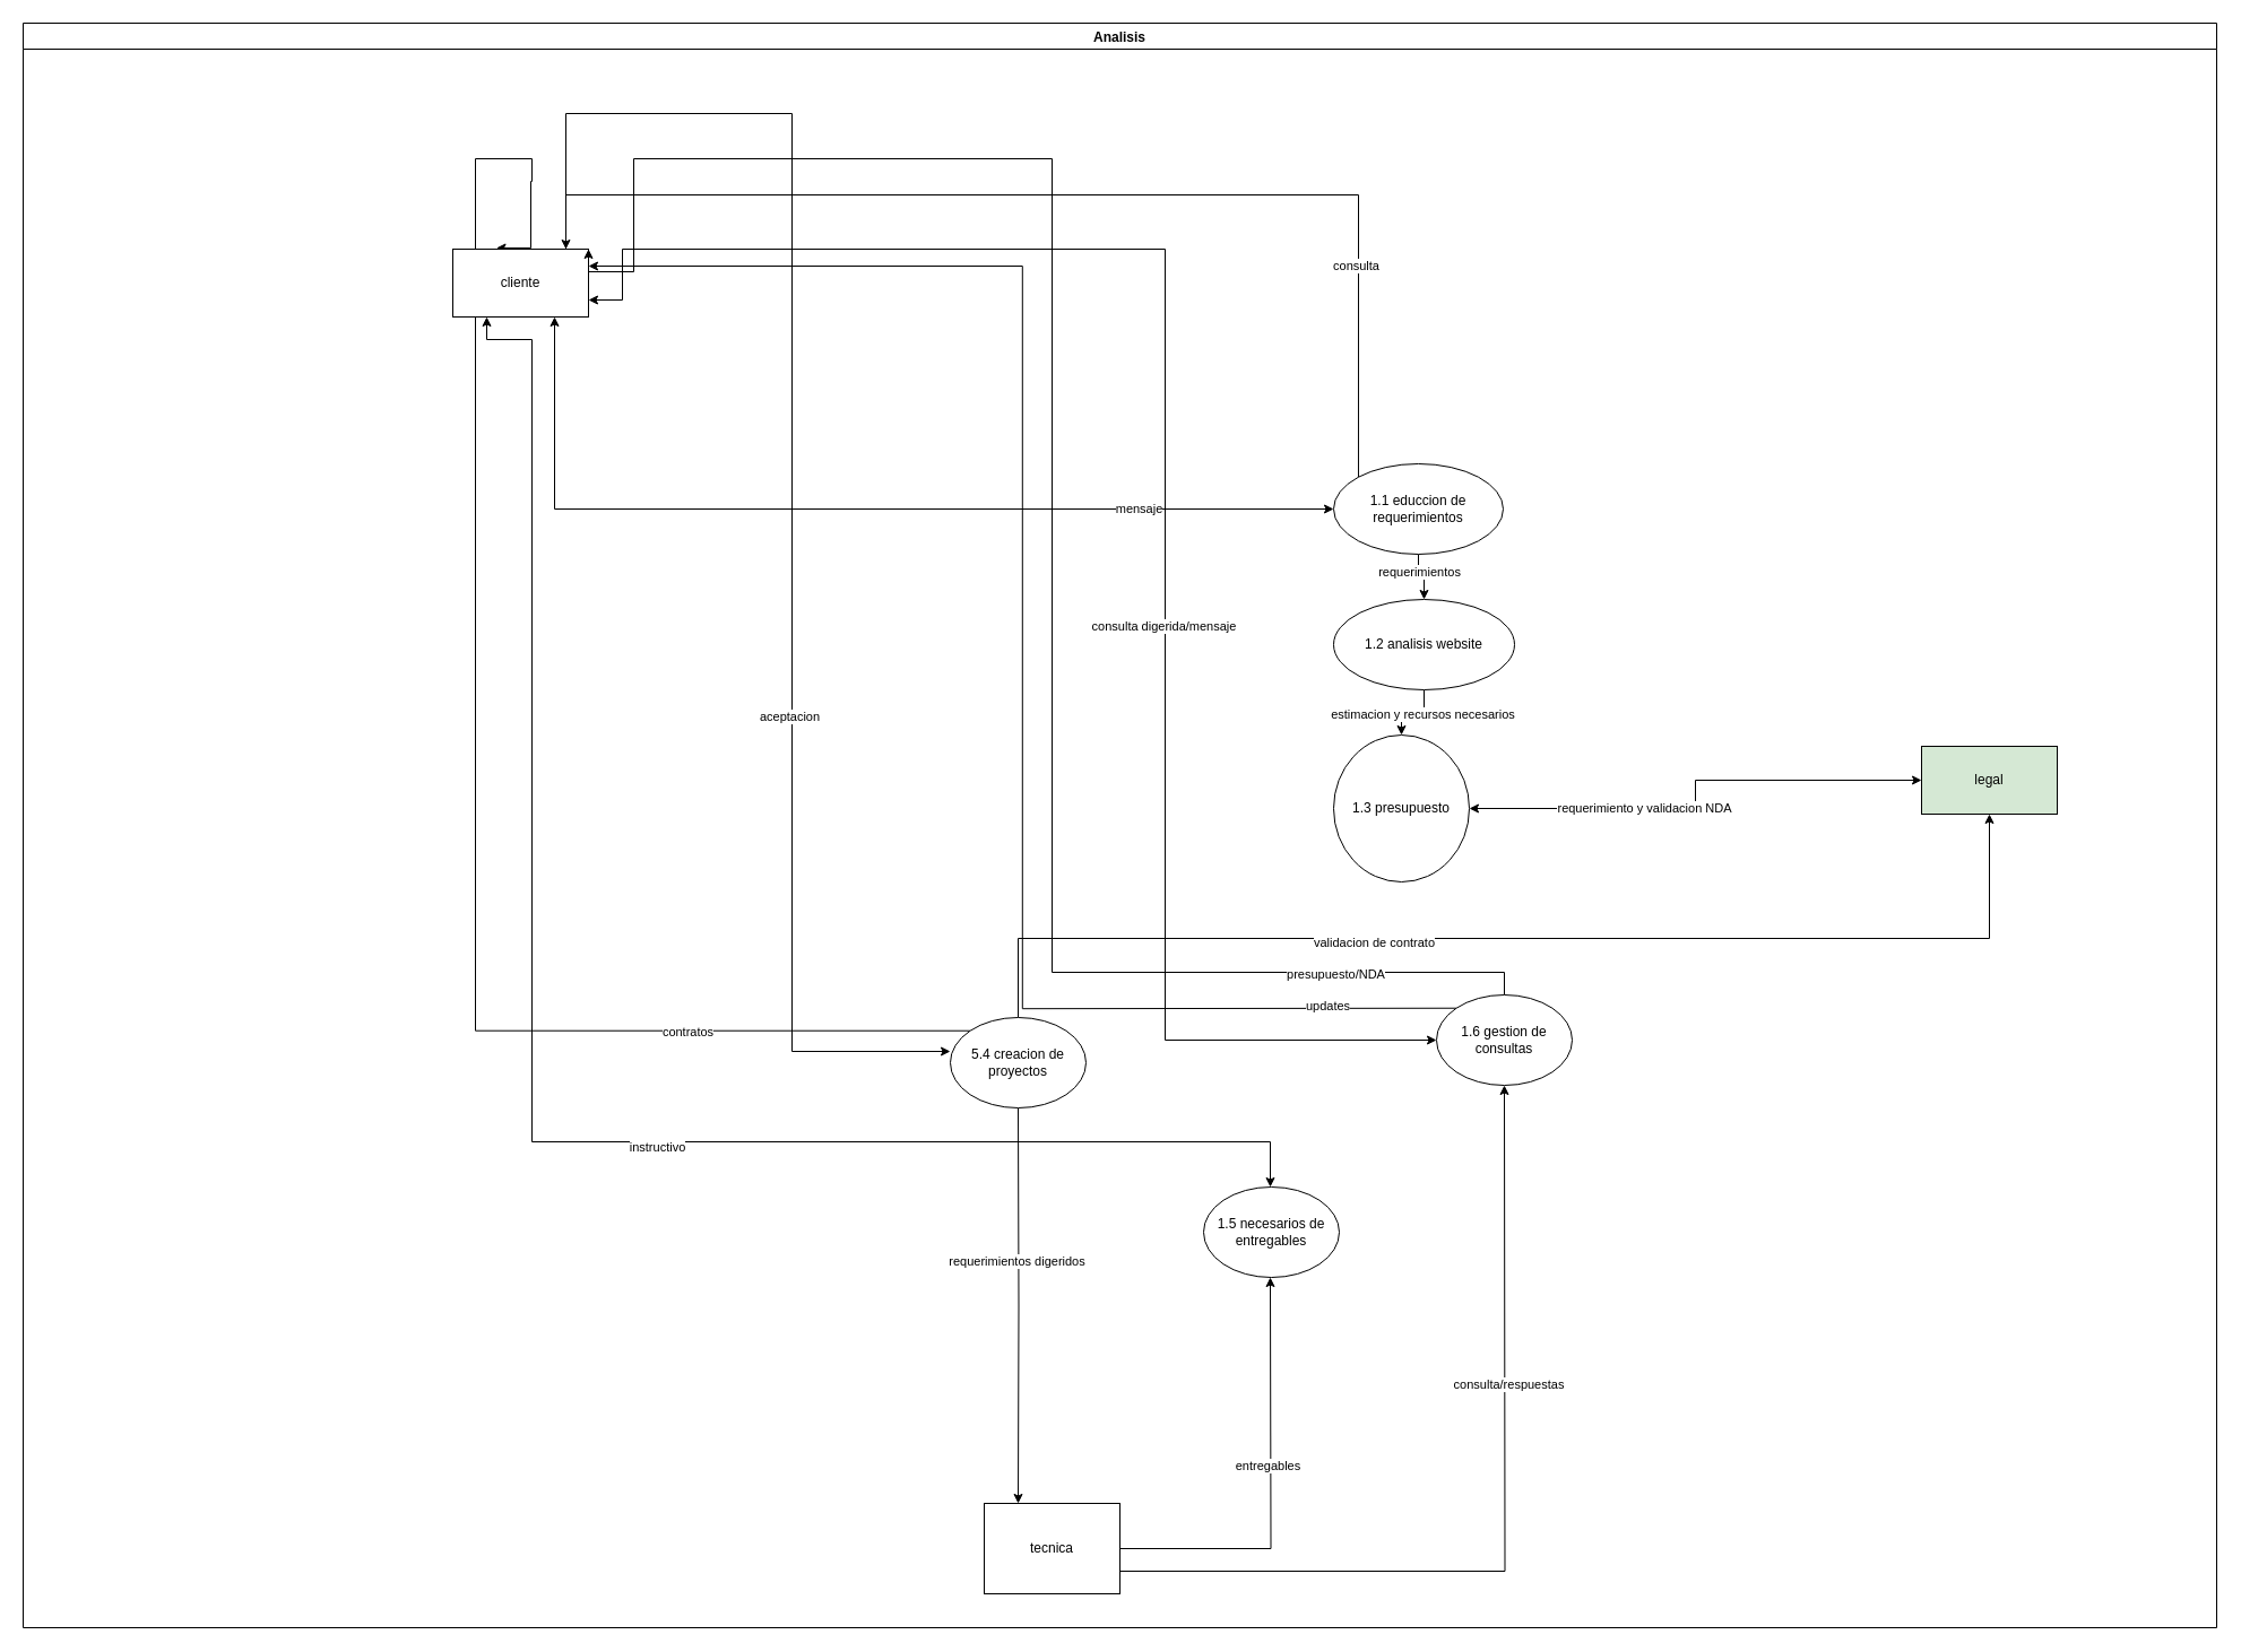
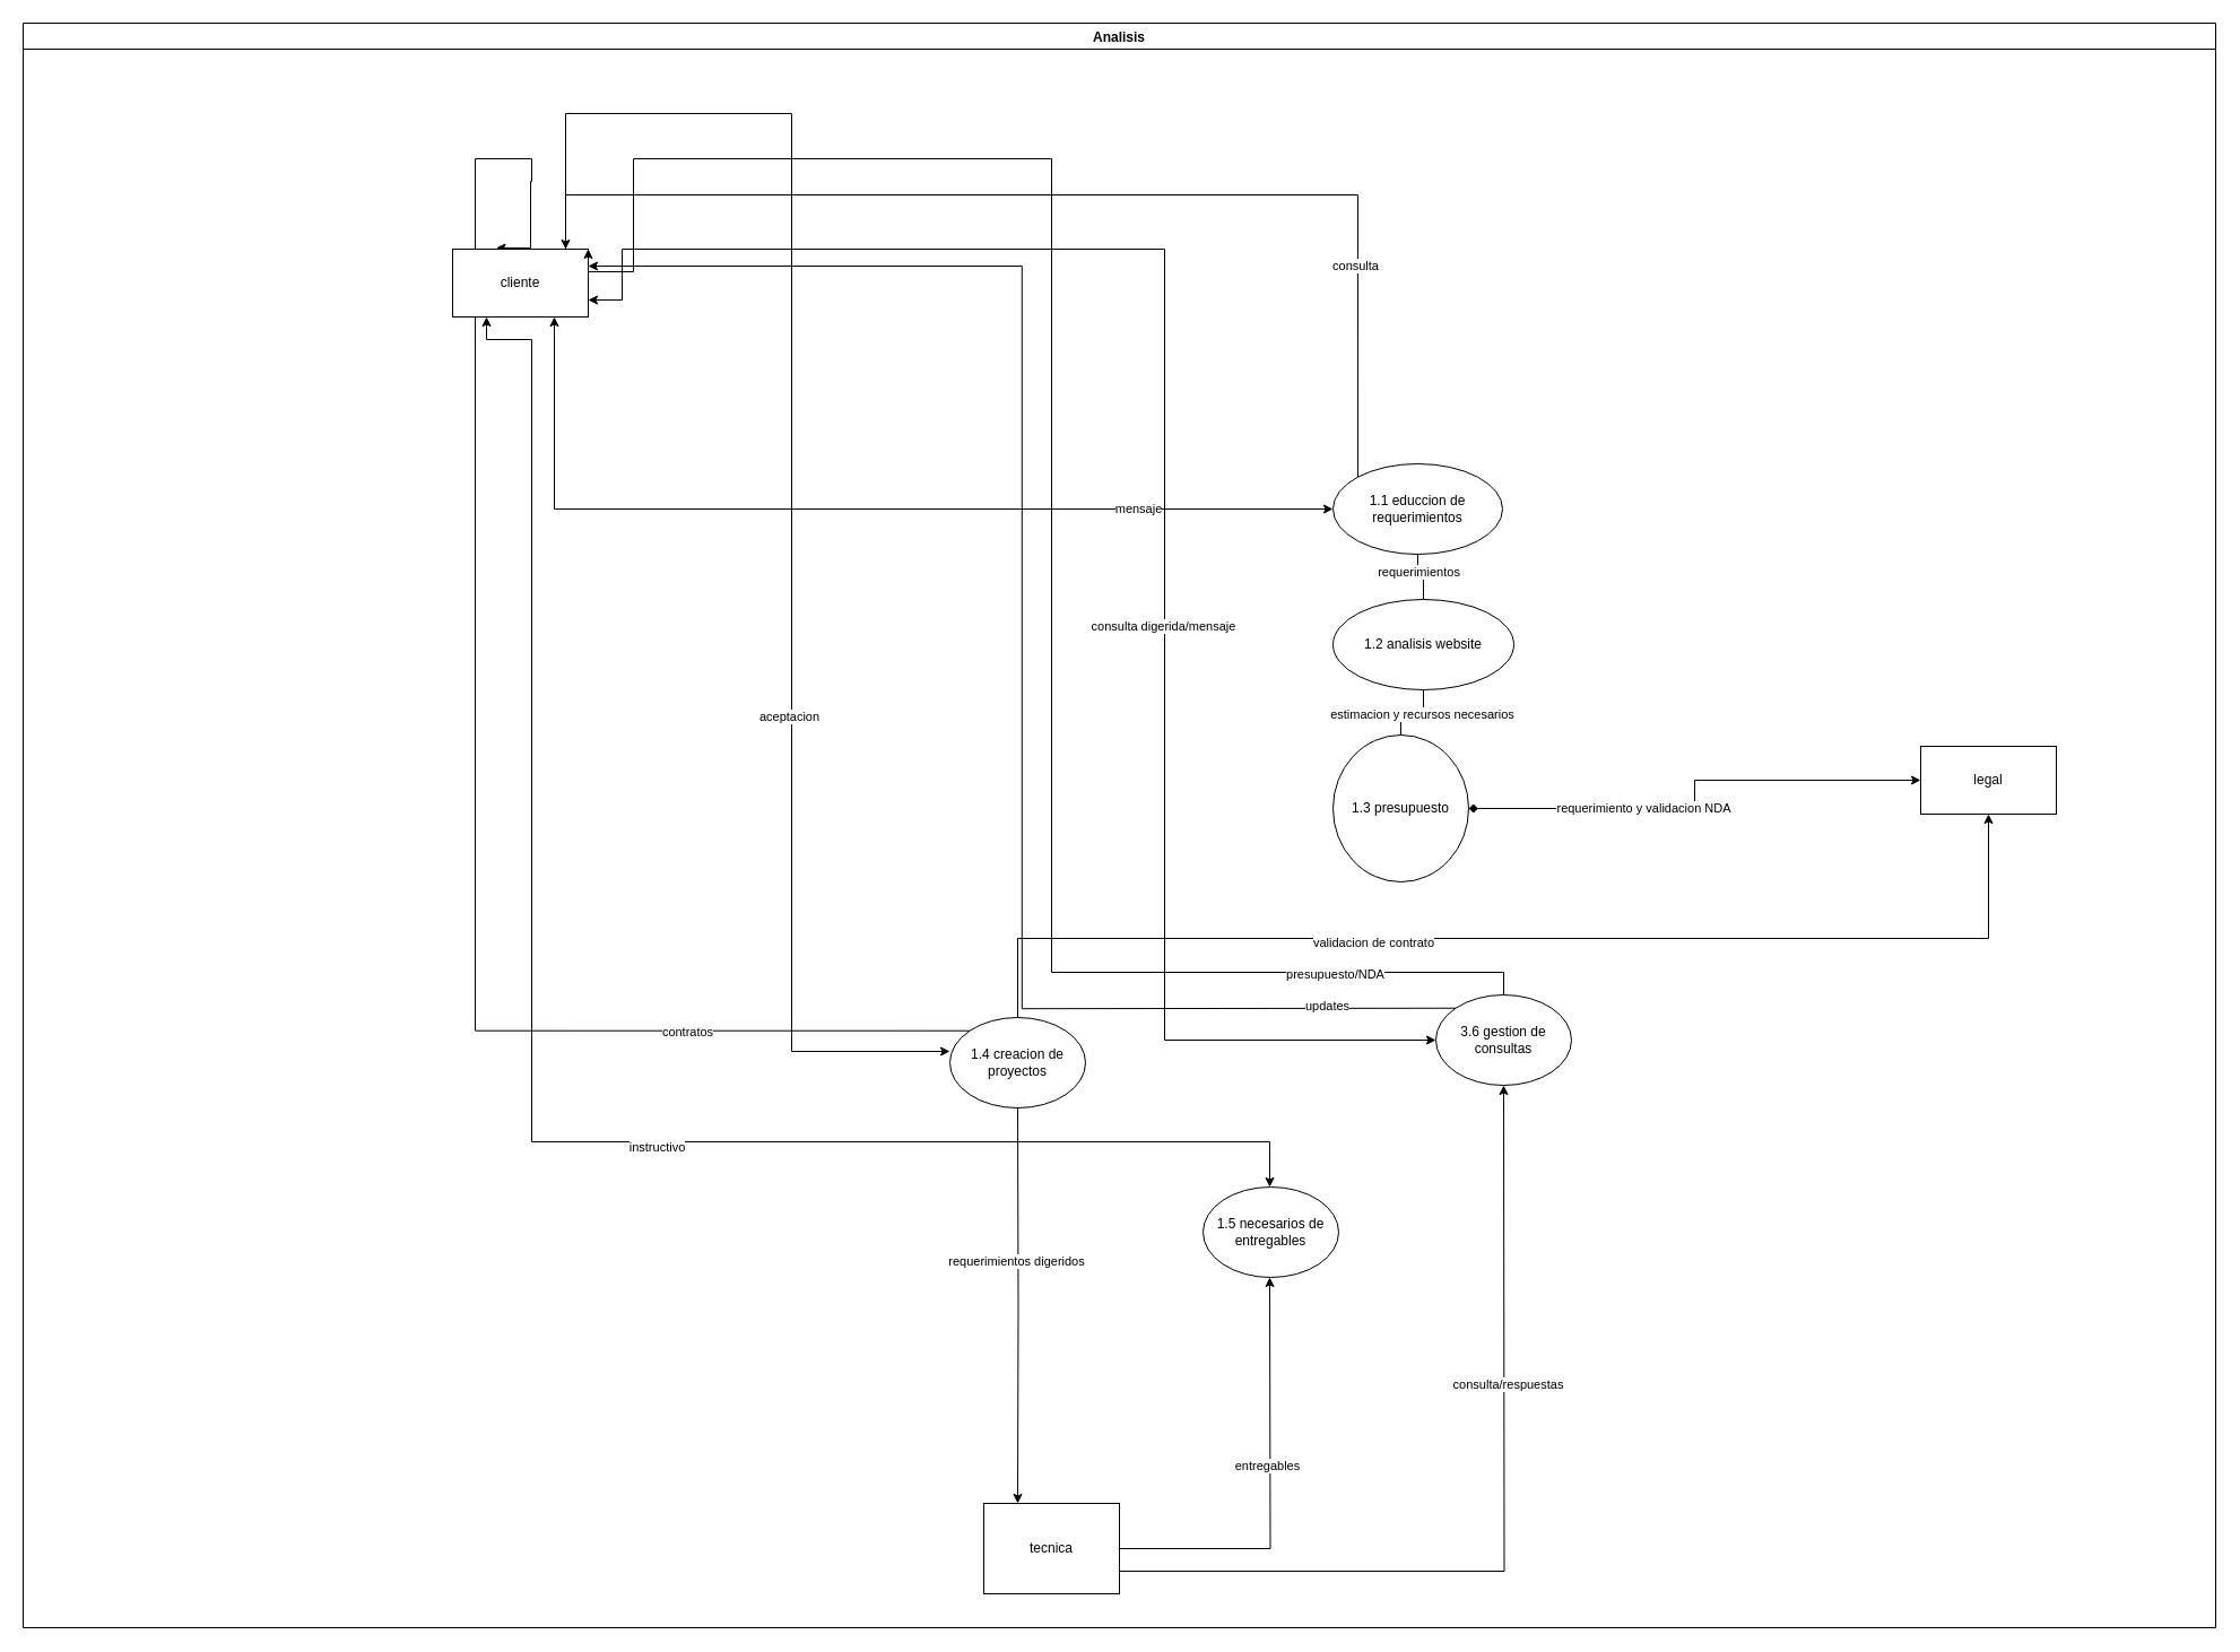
- <mxCell id="5" value="" style="edgeStyle=orthogonalEdgeStyle;rounded=0;orthogonalLoop=1;jettySize=auto;html=1;startArrow=none;startFill=0;endArrow=classic;endFill=1;" edge="1" parent="1" source="7" target="37"><mxGeometry relative="1" as="geometry" /></mxCell>
+ <mxCell id="5" value="" style="edgeStyle=orthogonalEdgeStyle;rounded=0;orthogonalLoop=1;jettySize=auto;html=1;startArrow=none;startFill=0;endArrow=none;endFill=1;" edge="1" parent="1" source="7" target="37"><mxGeometry relative="1" as="geometry" /></mxCell>
- <mxCell id="35" value="" style="edgeStyle=orthogonalEdgeStyle;rounded=0;orthogonalLoop=1;jettySize=auto;html=1;startArrow=none;startFill=0;endArrow=classic;endFill=1;" edge="1" parent="1" source="37" target="38"><mxGeometry relative="1" as="geometry" /></mxCell>
+ <mxCell id="35" value="" style="edgeStyle=orthogonalEdgeStyle;rounded=0;orthogonalLoop=1;jettySize=auto;html=1;startArrow=none;startFill=0;endArrow=none;endFill=1;" edge="1" parent="1" source="37" target="38"><mxGeometry relative="1" as="geometry" /></mxCell>
- <mxCell id="10" value="legal" style="rounded=0;whiteSpace=wrap;html=1;fillColor=#d5e8d4;" vertex="1" parent="1"><mxGeometry x="1699" y="660" width="120" height="60" as="geometry" /></mxCell>
+ <mxCell id="10" value="legal" style="rounded=0;whiteSpace=wrap;html=1;" vertex="1" parent="1"><mxGeometry x="1699" y="660" width="120" height="60" as="geometry" /></mxCell>
- <mxCell id="8" style="edgeStyle=orthogonalEdgeStyle;rounded=0;orthogonalLoop=1;jettySize=auto;html=1;entryX=1;entryY=0.5;entryDx=0;entryDy=0;startArrow=classic;startFill=1;endArrow=classic;endFill=1;" edge="1" parent="1" source="10" target="38"><mxGeometry relative="1" as="geometry"><mxPoint x="1639" y="630" as="targetPoint" /></mxGeometry></mxCell>
+ <mxCell id="8" style="edgeStyle=orthogonalEdgeStyle;rounded=0;orthogonalLoop=1;jettySize=auto;html=1;entryX=1;entryY=0.5;entryDx=0;entryDy=0;startArrow=classic;startFill=1;endArrow=diamond;endFill=1;" edge="1" parent="1" source="10" target="38"><mxGeometry relative="1" as="geometry"><mxPoint x="1639" y="630" as="targetPoint" /></mxGeometry></mxCell>
- <mxCell id="40" value="1.6 gestion de consultas" style="ellipse;whiteSpace=wrap;html=1;" vertex="1" parent="1"><mxGeometry x="1270" y="880" width="120" height="80" as="geometry" /></mxCell>
+ <mxCell id="40" value="3.6 gestion de consultas" style="ellipse;whiteSpace=wrap;html=1;" vertex="1" parent="1"><mxGeometry x="1270" y="880" width="120" height="80" as="geometry" /></mxCell>
- <mxCell id="39" value="5.4 creacion de proyectos" style="ellipse;whiteSpace=wrap;html=1;" vertex="1" parent="1"><mxGeometry x="840" y="900" width="120" height="80" as="geometry" /></mxCell>
+ <mxCell id="39" value="1.4 creacion de proyectos" style="ellipse;whiteSpace=wrap;html=1;" vertex="1" parent="1"><mxGeometry x="840" y="900" width="120" height="80" as="geometry" /></mxCell>
